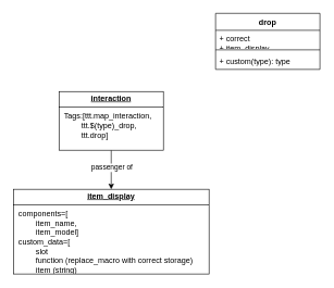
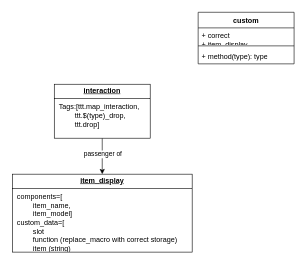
- <mxCell id="6" value="drop" style="swimlane;fontStyle=1;align=center;verticalAlign=top;childLayout=stackLayout;horizontal=1;startSize=26;horizontalStack=0;resizeParent=1;resizeParentMax=0;resizeLast=0;collapsible=1;marginBottom=0;whiteSpace=wrap;html=1;" vertex="1" parent="1"><mxGeometry x="330" y="20" width="160" height="86" as="geometry" /></mxCell>
+ <mxCell id="6" value="custom" style="swimlane;fontStyle=1;align=center;verticalAlign=top;childLayout=stackLayout;horizontal=1;startSize=26;horizontalStack=0;resizeParent=1;resizeParentMax=0;resizeLast=0;collapsible=1;marginBottom=0;whiteSpace=wrap;html=1;" vertex="1" parent="1"><mxGeometry x="330" y="20" width="160" height="86" as="geometry" /></mxCell>
- <mxCell id="9" value="+ custom(type): type" style="text;strokeColor=none;fillColor=none;align=left;verticalAlign=top;spacingLeft=4;spacingRight=4;overflow=hidden;rotatable=0;points=[[0,0.5],[1,0.5]];portConstraint=eastwest;whiteSpace=wrap;html=1;" vertex="1" parent="6"><mxGeometry y="60" width="160" height="26" as="geometry" /></mxCell>
+ <mxCell id="9" value="+ method(type): type" style="text;strokeColor=none;fillColor=none;align=left;verticalAlign=top;spacingLeft=4;spacingRight=4;overflow=hidden;rotatable=0;points=[[0,0.5],[1,0.5]];portConstraint=eastwest;whiteSpace=wrap;html=1;" vertex="1" parent="6"><mxGeometry y="60" width="160" height="26" as="geometry" /></mxCell>
